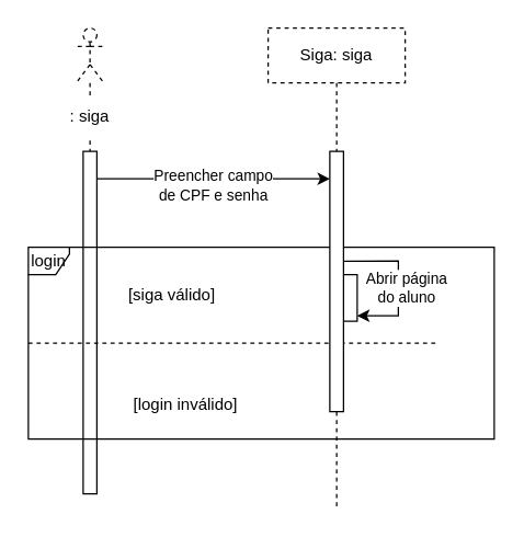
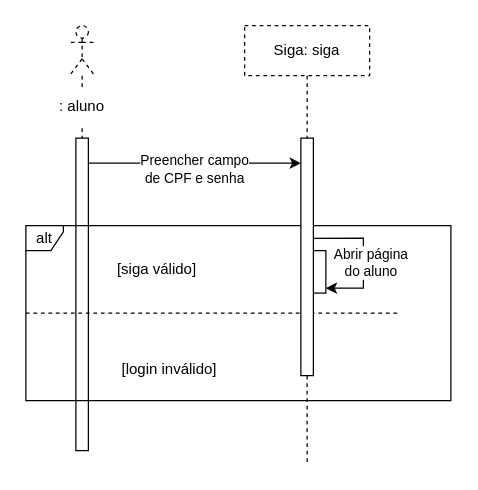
- <mxCell id="11" value=": siga" style="text;html=1;strokeColor=none;fillColor=default;align=center;verticalAlign=middle;whiteSpace=wrap;rounded=0;dashed=1;" vertex="1" parent="1"><mxGeometry x="35" y="70" width="60" height="30" as="geometry" /></mxCell>
+ <mxCell id="11" value=": aluno" style="text;html=1;strokeColor=none;fillColor=default;align=center;verticalAlign=middle;whiteSpace=wrap;rounded=0;dashed=1;" vertex="1" parent="1"><mxGeometry x="35" y="70" width="60" height="30" as="geometry" /></mxCell>
- <mxCell id="7" value="login" style="shape=umlFrame;whiteSpace=wrap;html=1;width=30;height=20;" vertex="1" parent="1"><mxGeometry x="20" y="180" width="340" height="140" as="geometry" /></mxCell>
+ <mxCell id="7" value="alt" style="shape=umlFrame;whiteSpace=wrap;html=1;width=30;height=20;" vertex="1" parent="1"><mxGeometry x="20" y="180" width="340" height="140" as="geometry" /></mxCell>
